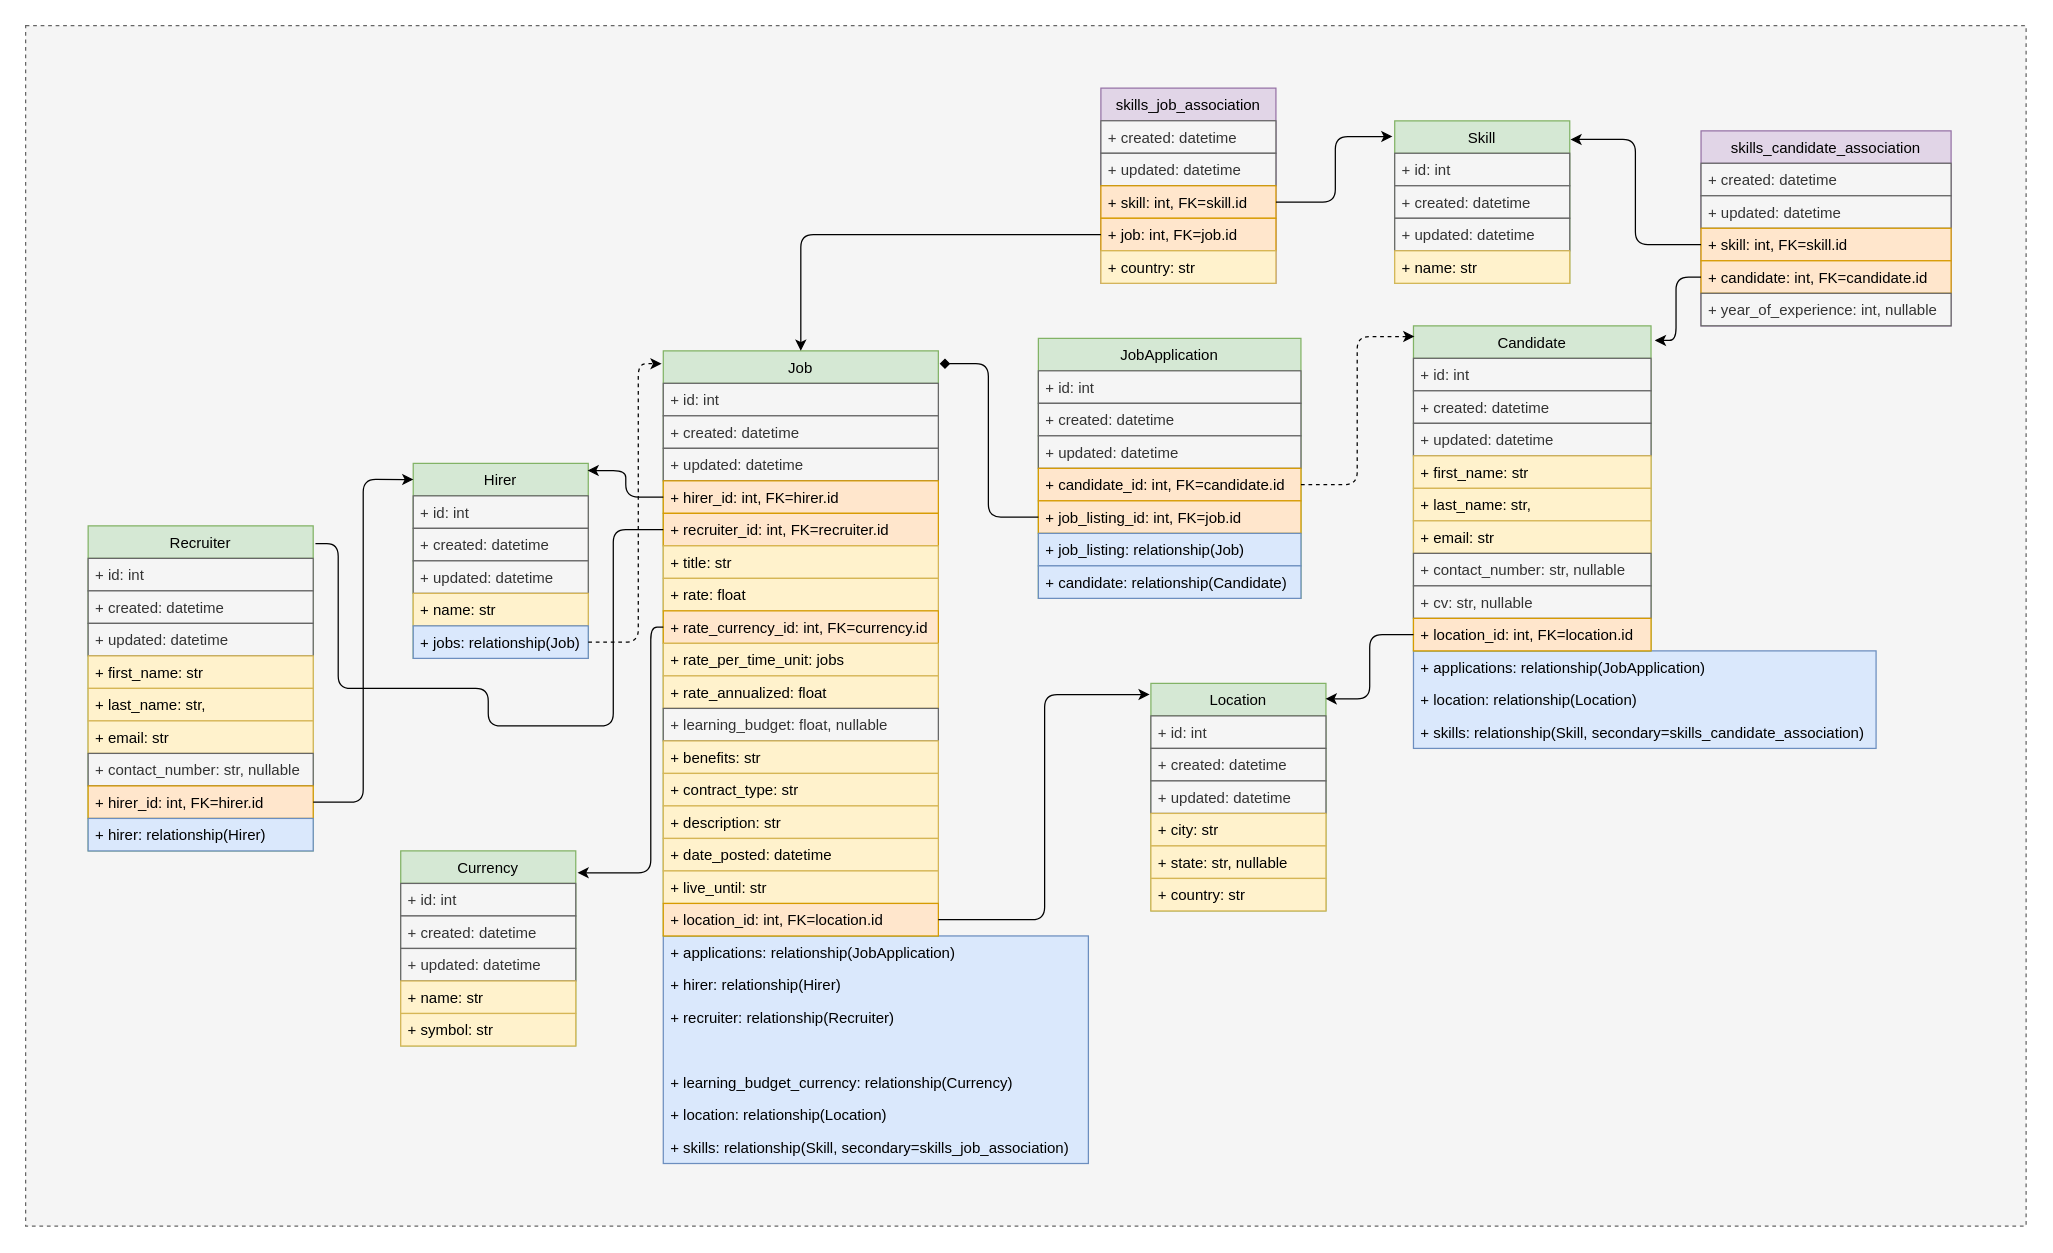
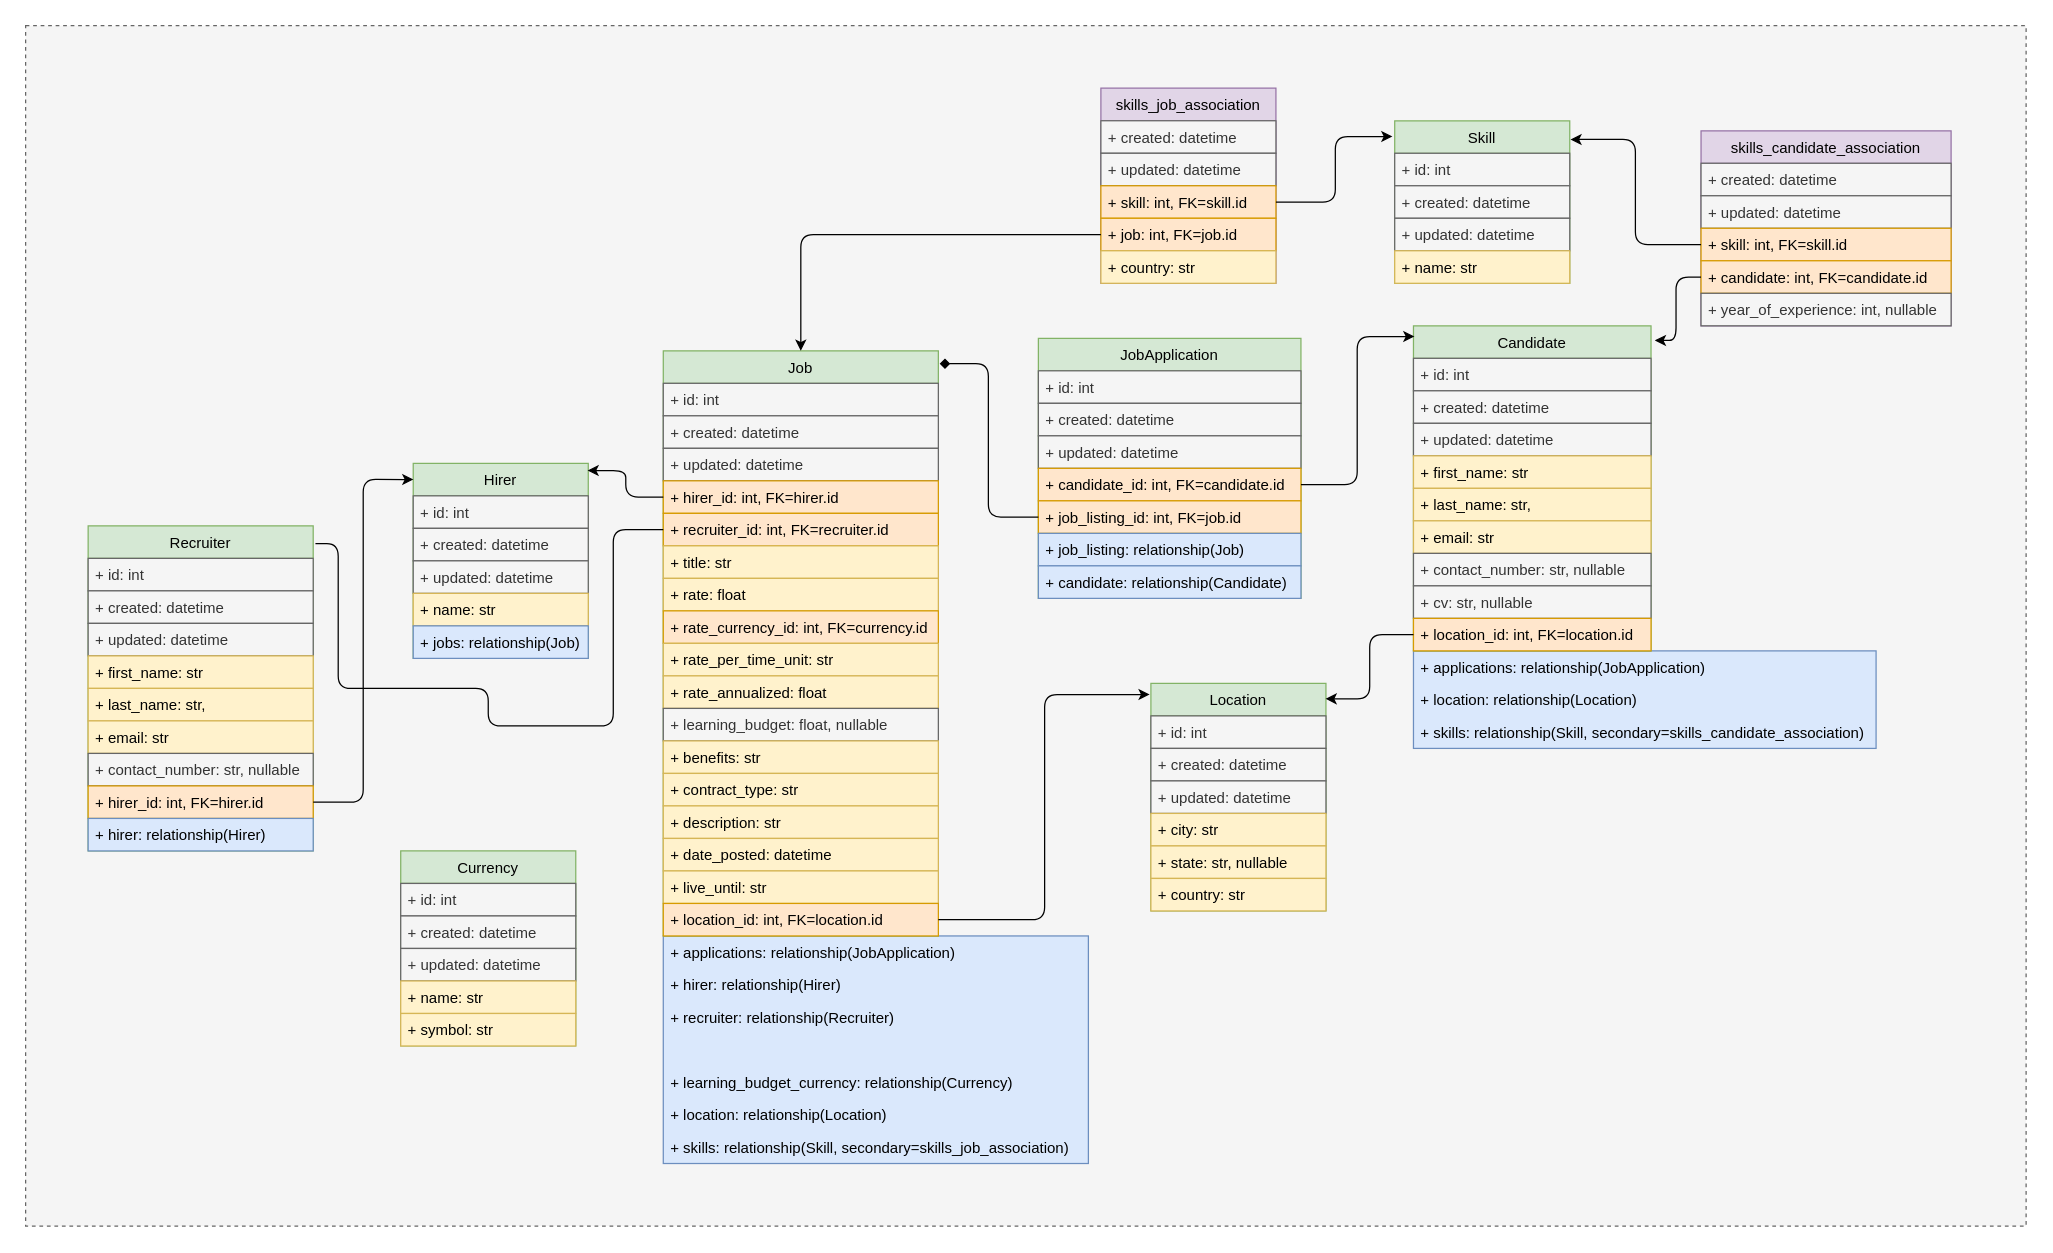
- <mxCell id="102" style="edgeStyle=orthogonalEdgeStyle;rounded=1;orthogonalLoop=1;jettySize=auto;html=1;entryX=0.004;entryY=0.033;entryDx=0;entryDy=0;entryPerimeter=0;dashed=1;" edge="1" parent="1" source="80" target="63"><mxGeometry relative="1" as="geometry" /></mxCell>
+ <mxCell id="102" style="edgeStyle=orthogonalEdgeStyle;rounded=1;orthogonalLoop=1;jettySize=auto;html=1;entryX=0.004;entryY=0.033;entryDx=0;entryDy=0;entryPerimeter=0;" edge="1" parent="1" source="80" target="63"><mxGeometry relative="1" as="geometry" /></mxCell>
- <mxCell id="97" style="edgeStyle=orthogonalEdgeStyle;rounded=1;orthogonalLoop=1;jettySize=auto;html=1;entryX=-0.006;entryY=0.022;entryDx=0;entryDy=0;entryPerimeter=0;dashed=1;" edge="1" parent="1" source="45" target="22"><mxGeometry relative="1" as="geometry"><Array as="points"><mxPoint x="510" y="513" /><mxPoint x="510" y="290" /></Array></mxGeometry></mxCell>
- <mxCell id="31" value="+ rate_per_time_unit: jobs" style="text;strokeColor=#d6b656;fillColor=#fff2cc;align=left;verticalAlign=top;spacingLeft=4;spacingRight=4;overflow=hidden;rotatable=0;points=[[0,0.5],[1,0.5]];portConstraint=eastwest;" parent="22" vertex="1"><mxGeometry y="234" width="220" height="26" as="geometry" /></mxCell>
+ <mxCell id="31" value="+ rate_per_time_unit: str" style="text;strokeColor=#d6b656;fillColor=#fff2cc;align=left;verticalAlign=top;spacingLeft=4;spacingRight=4;overflow=hidden;rotatable=0;points=[[0,0.5],[1,0.5]];portConstraint=eastwest;" parent="22" vertex="1"><mxGeometry y="234" width="220" height="26" as="geometry" /></mxCell>
- <mxCell id="100" style="edgeStyle=orthogonalEdgeStyle;rounded=1;orthogonalLoop=1;jettySize=auto;html=1;entryX=1.01;entryY=0.112;entryDx=0;entryDy=0;entryPerimeter=0;" edge="1" parent="1" source="30" target="51"><mxGeometry relative="1" as="geometry"><Array as="points"><mxPoint x="520" y="501" /><mxPoint x="520" y="697" /></Array></mxGeometry></mxCell>
